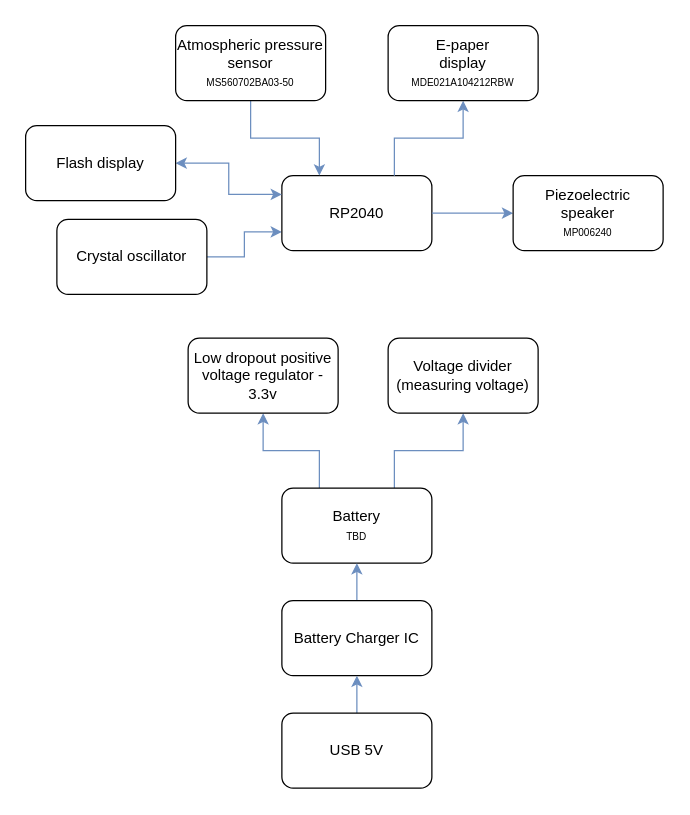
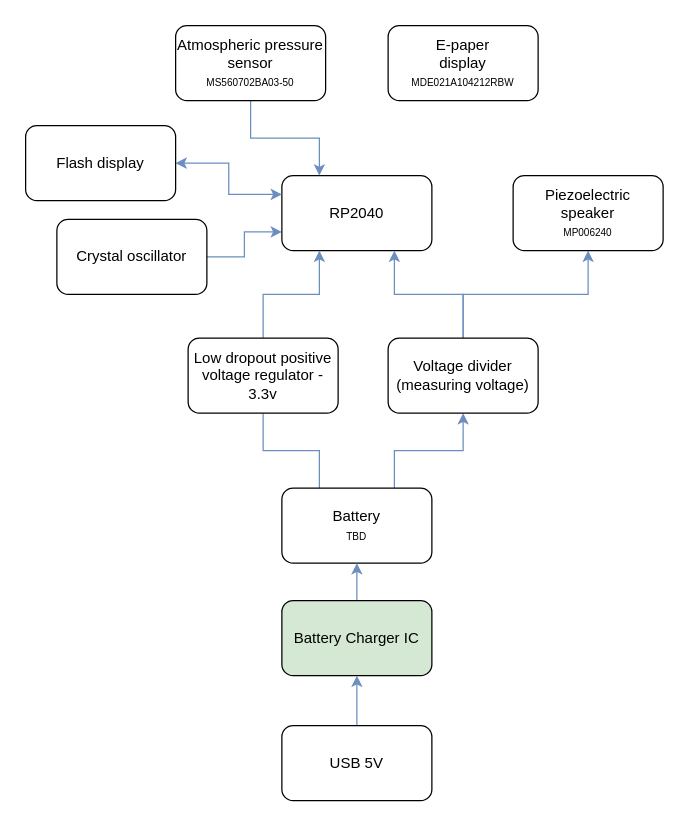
- <mxCell id="4" value="" style="edgeStyle=orthogonalEdgeStyle;rounded=0;orthogonalLoop=1;jettySize=auto;html=1;fontSize=8;startArrow=classic;startFill=1;endArrow=none;endFill=0;entryX=0.75;entryY=0;entryDx=0;entryDy=0;fillColor=#dae8fc;strokeColor=#6c8ebf;" parent="1" source="5" target="3" edge="1"><mxGeometry relative="1" as="geometry" /></mxCell>
- <mxCell id="9" value="" style="edgeStyle=orthogonalEdgeStyle;rounded=0;orthogonalLoop=1;jettySize=auto;html=1;fontSize=8;startArrow=classic;startFill=1;endArrow=none;endFill=0;fillColor=#dae8fc;strokeColor=#6c8ebf;" parent="1" source="10" target="3" edge="1"><mxGeometry relative="1" as="geometry" /></mxCell>
+ <mxCell id="9" value="" style="edgeStyle=orthogonalEdgeStyle;rounded=0;orthogonalLoop=1;jettySize=auto;html=1;fontSize=8;startArrow=classic;startFill=1;endArrow=none;endFill=0;fillColor=#dae8fc;strokeColor=#6c8ebf;" parent="1" source="10" target="20" edge="1"><mxGeometry relative="1" as="geometry" /></mxCell>
+ <mxCell id="15" value="" style="edgeStyle=orthogonalEdgeStyle;rounded=0;orthogonalLoop=1;jettySize=auto;html=1;entryX=0.25;entryY=1;entryDx=0;entryDy=0;fillColor=#dae8fc;strokeColor=#6c8ebf;" parent="1" source="16" target="3" edge="1"><mxGeometry relative="1" as="geometry" /></mxCell>
+ <mxCell id="19" style="edgeStyle=orthogonalEdgeStyle;rounded=0;orthogonalLoop=1;jettySize=auto;html=1;exitX=0.5;exitY=0;exitDx=0;exitDy=0;entryX=0.75;entryY=1;entryDx=0;entryDy=0;fontSize=12;startArrow=none;startFill=0;endArrow=classic;endFill=1;fillColor=#dae8fc;strokeColor=#6c8ebf;" parent="1" source="20" target="3" edge="1"><mxGeometry relative="1" as="geometry" /></mxCell>
- <mxCell id="6" value="" style="edgeStyle=orthogonalEdgeStyle;rounded=0;orthogonalLoop=1;jettySize=auto;html=1;exitX=0.25;exitY=0;exitDx=0;exitDy=0;fillColor=#dae8fc;strokeColor=#6c8ebf;" parent="1" source="8" target="16" edge="1"><mxGeometry relative="1" as="geometry" /></mxCell>
+ <mxCell id="6" value="" style="edgeStyle=orthogonalEdgeStyle;rounded=0;orthogonalLoop=1;jettySize=auto;html=1;exitX=0.25;exitY=0;exitDx=0;exitDy=0;fillColor=#dae8fc;strokeColor=#6c8ebf;endArrow=none;" parent="1" source="8" target="16" edge="1"><mxGeometry relative="1" as="geometry" /></mxCell>
- <mxCell id="14" value="Battery Charger IC" style="rounded=1;whiteSpace=wrap;html=1;" parent="1" vertex="1"><mxGeometry x="225" y="480" width="120" height="60" as="geometry" /></mxCell>
+ <mxCell id="14" value="Battery Charger IC" style="rounded=1;whiteSpace=wrap;html=1;fillColor=#d5e8d4;" parent="1" vertex="1"><mxGeometry x="225" y="480" width="120" height="60" as="geometry" /></mxCell>
- <mxCell id="18" value="&lt;font style=&quot;font-size: 12px&quot;&gt;USB 5V&lt;/font&gt;" style="rounded=1;whiteSpace=wrap;html=1;fontSize=8;" parent="1" vertex="1"><mxGeometry x="225" y="570" width="120" height="60" as="geometry" /></mxCell>
+ <mxCell id="18" value="&lt;font style=&quot;font-size: 12px&quot;&gt;USB 5V&lt;/font&gt;" style="rounded=1;whiteSpace=wrap;html=1;fontSize=8;" parent="1" vertex="1"><mxGeometry x="225" y="580" width="120" height="60" as="geometry" /></mxCell>
